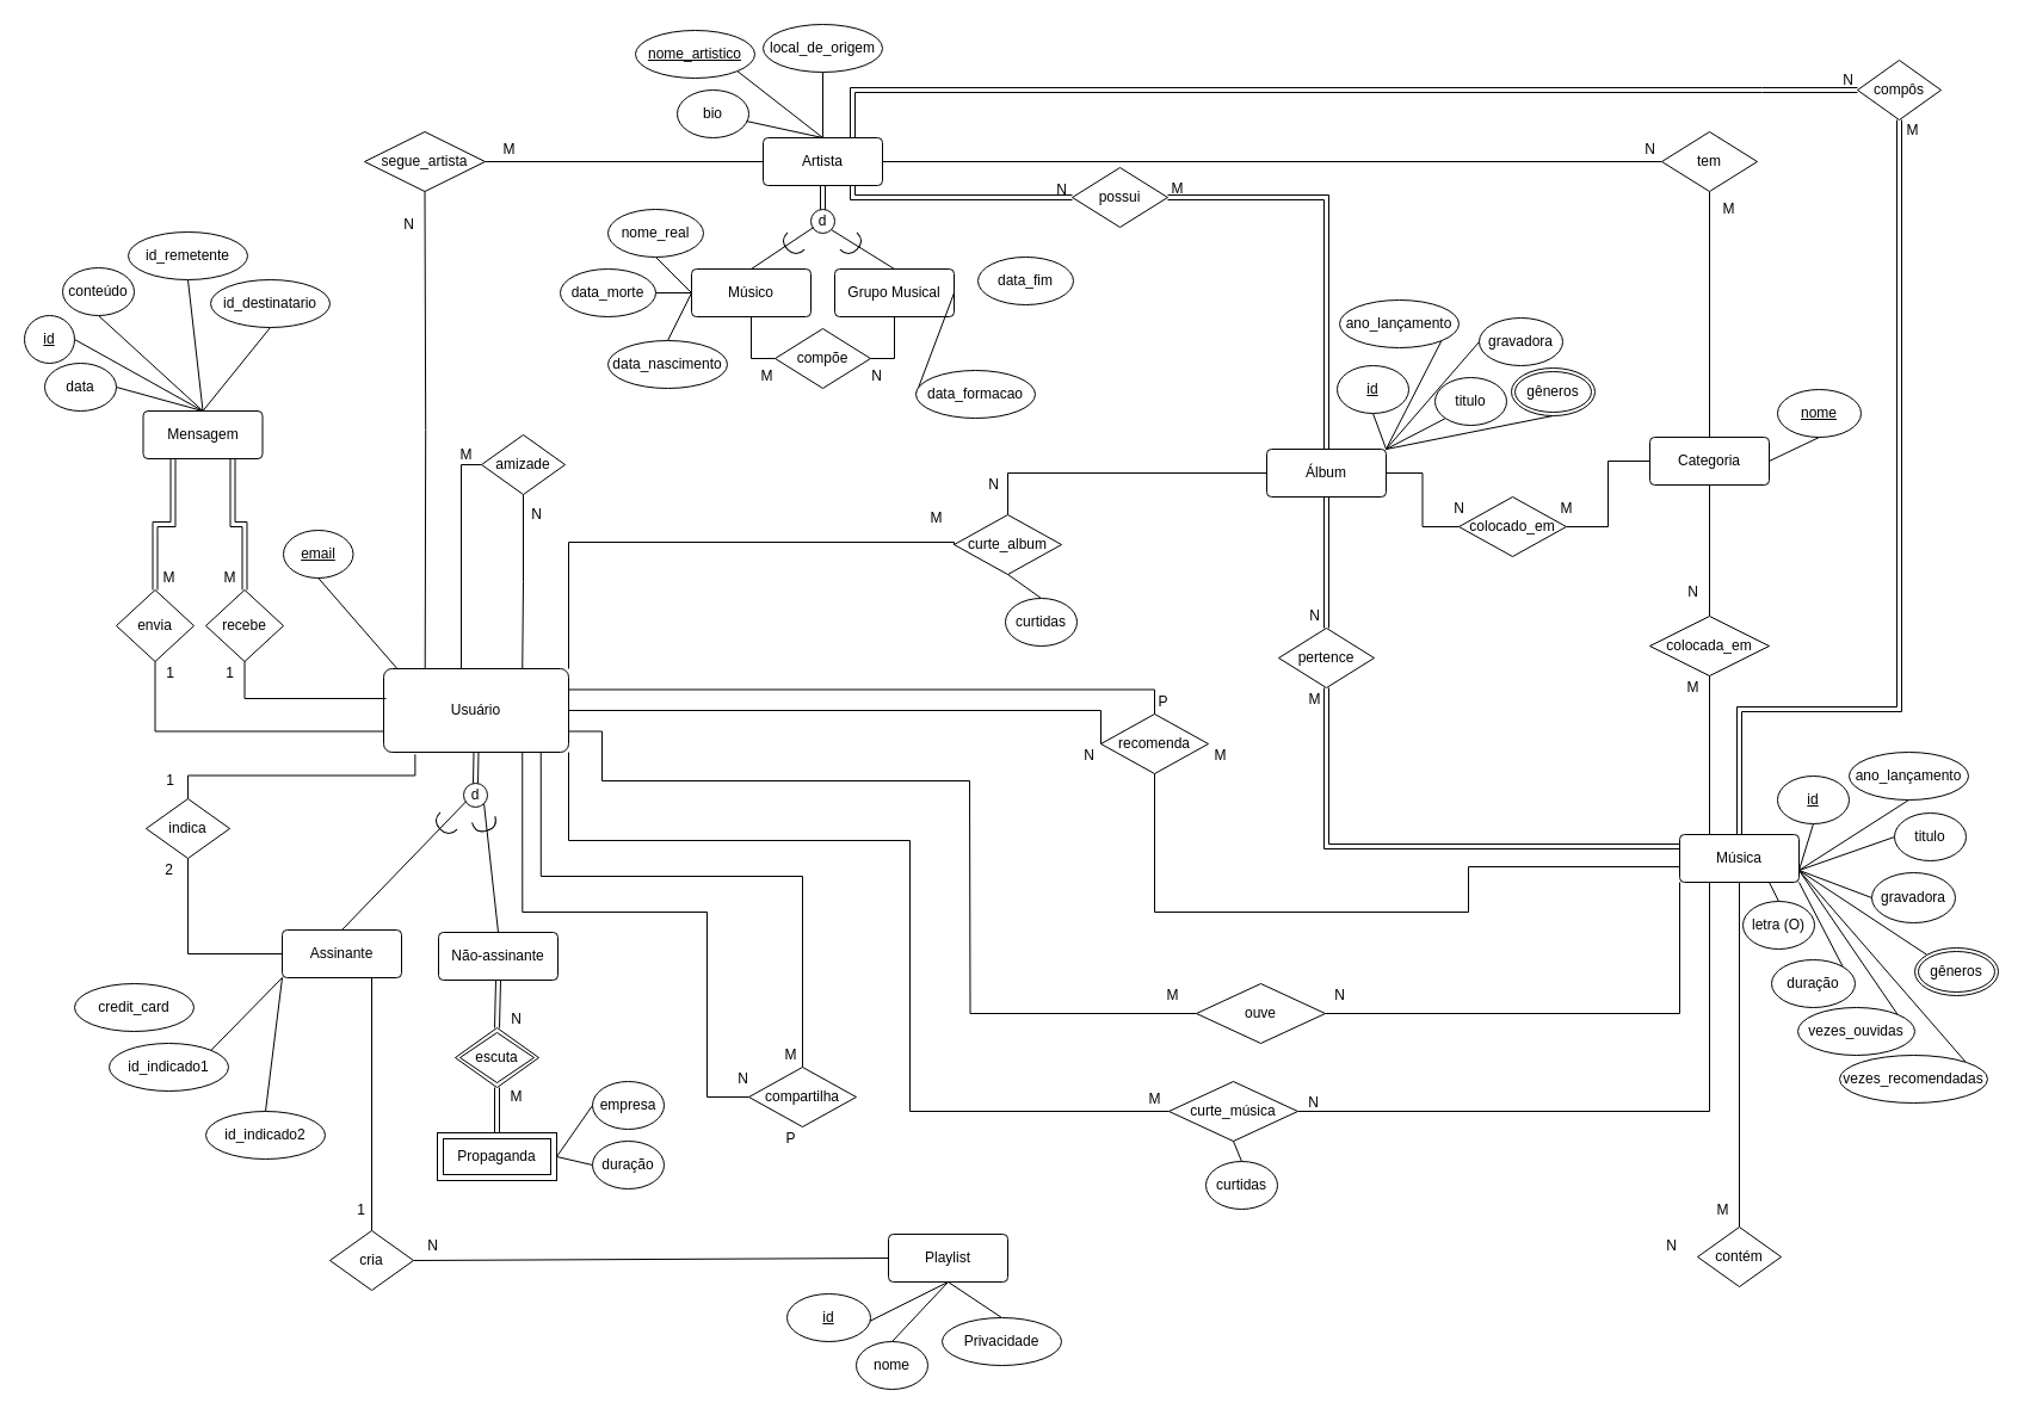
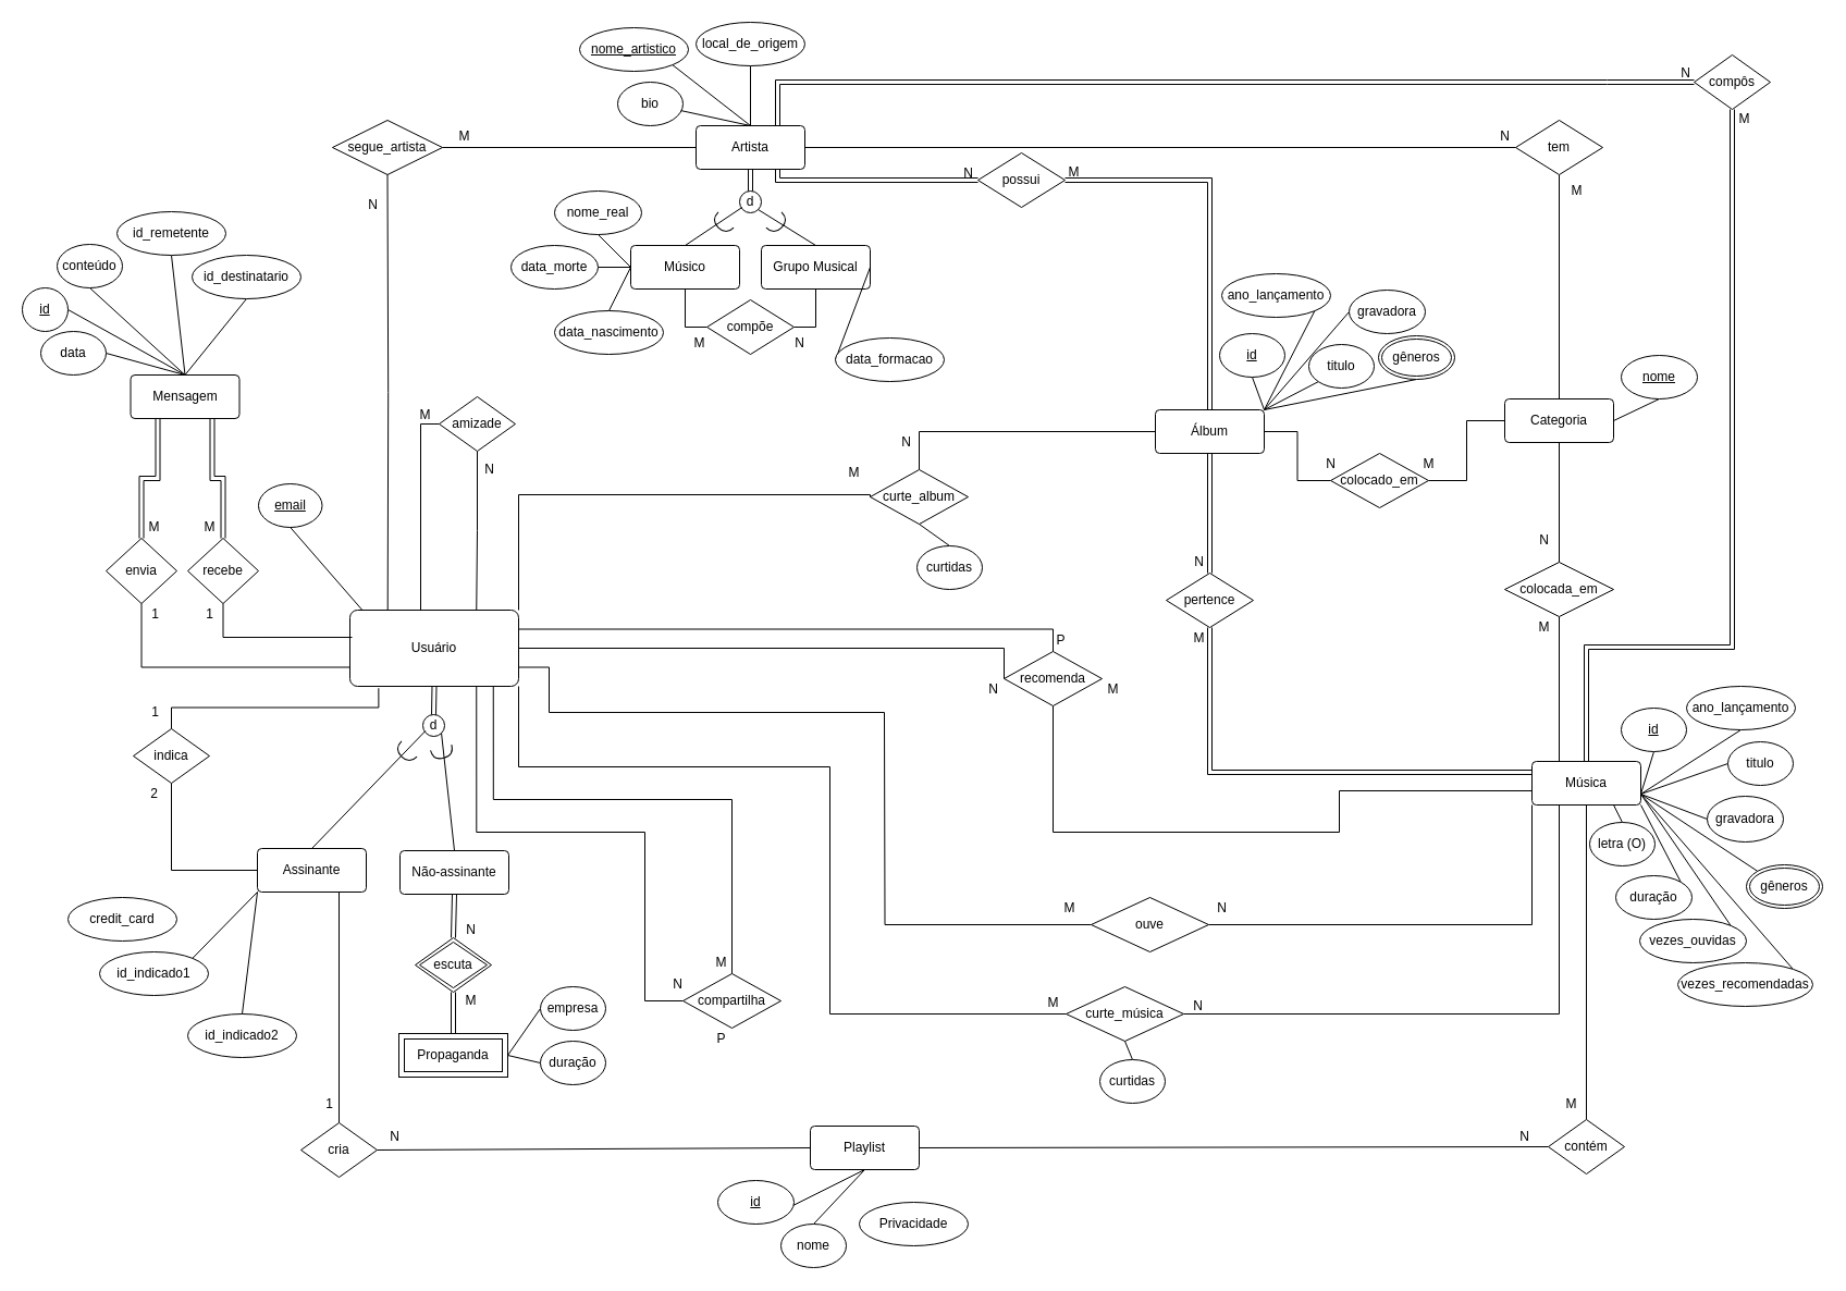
- <mxCell id="95" value="data_fim" style="ellipse;whiteSpace=wrap;html=1;align=center;" vertex="1" parent="1"><mxGeometry x="819" y="215" width="80" height="40" as="geometry" /></mxCell>
+ <mxCell id="60" style="edgeStyle=none;rounded=0;orthogonalLoop=1;jettySize=auto;html=1;exitX=1;exitY=0.5;exitDx=0;exitDy=0;entryX=0;entryY=0.5;entryDx=0;entryDy=0;endArrow=none;endFill=0;" edge="1" parent="1" source="62" target="72"><mxGeometry relative="1" as="geometry" /></mxCell>
- <mxCell id="61" style="rounded=0;orthogonalLoop=1;jettySize=auto;html=1;exitX=0.5;exitY=1;exitDx=0;exitDy=0;entryX=0.5;entryY=0;entryDx=0;entryDy=0;endArrow=none;endFill=0;" edge="1" parent="1" source="62" target="178"><mxGeometry relative="1" as="geometry" /></mxCell>
